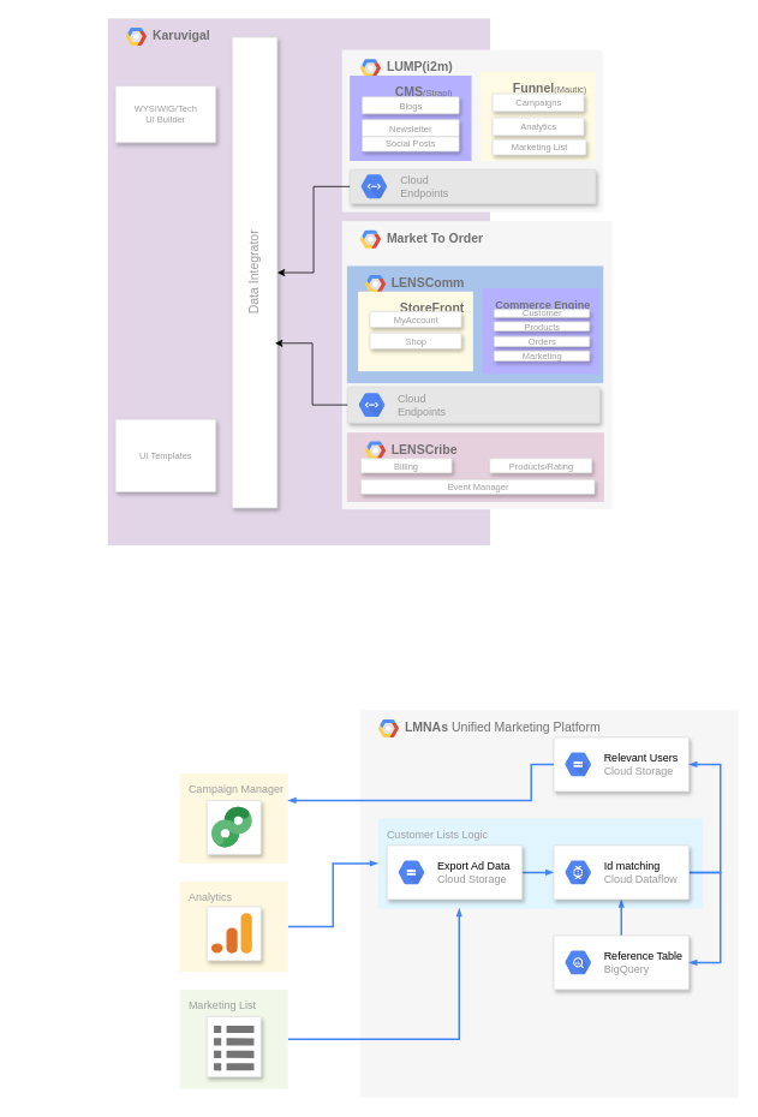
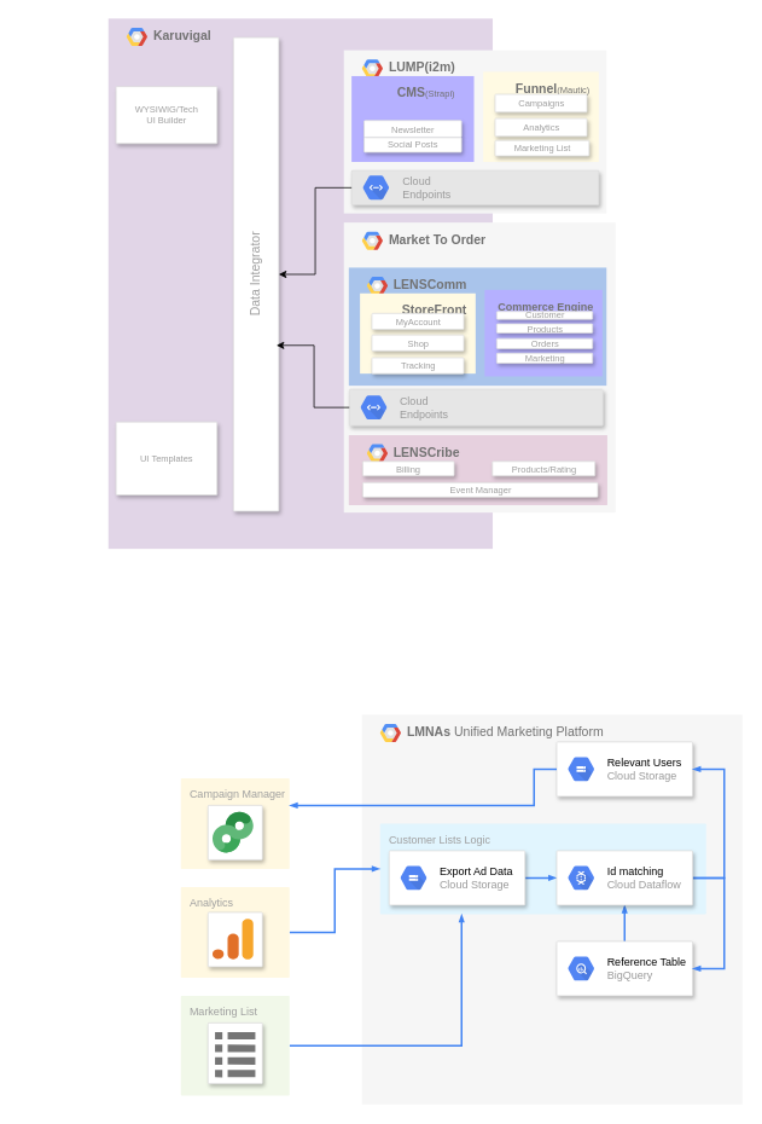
- <mxCell id="41" value="Blogs" style="strokeColor=#dddddd;fillColor=#ffffff;shadow=1;strokeWidth=1;rounded=1;absoluteArcSize=1;arcSize=2;fontSize=10;fontColor=#9E9E9E;align=center;html=1;" vertex="1" parent="40"><mxGeometry x="13.853" y="23.684" width="107.454" height="18.837" as="geometry" /></mxCell>
+ <mxCell id="63" value="Tracking" style="strokeColor=#dddddd;fillColor=#ffffff;shadow=1;strokeWidth=1;rounded=1;absoluteArcSize=1;arcSize=2;fontSize=10;fontColor=#9E9E9E;align=center;html=1;" vertex="1" parent="60"><mxGeometry x="13.081" y="70.935" width="101.469" height="17.605" as="geometry" /></mxCell>
